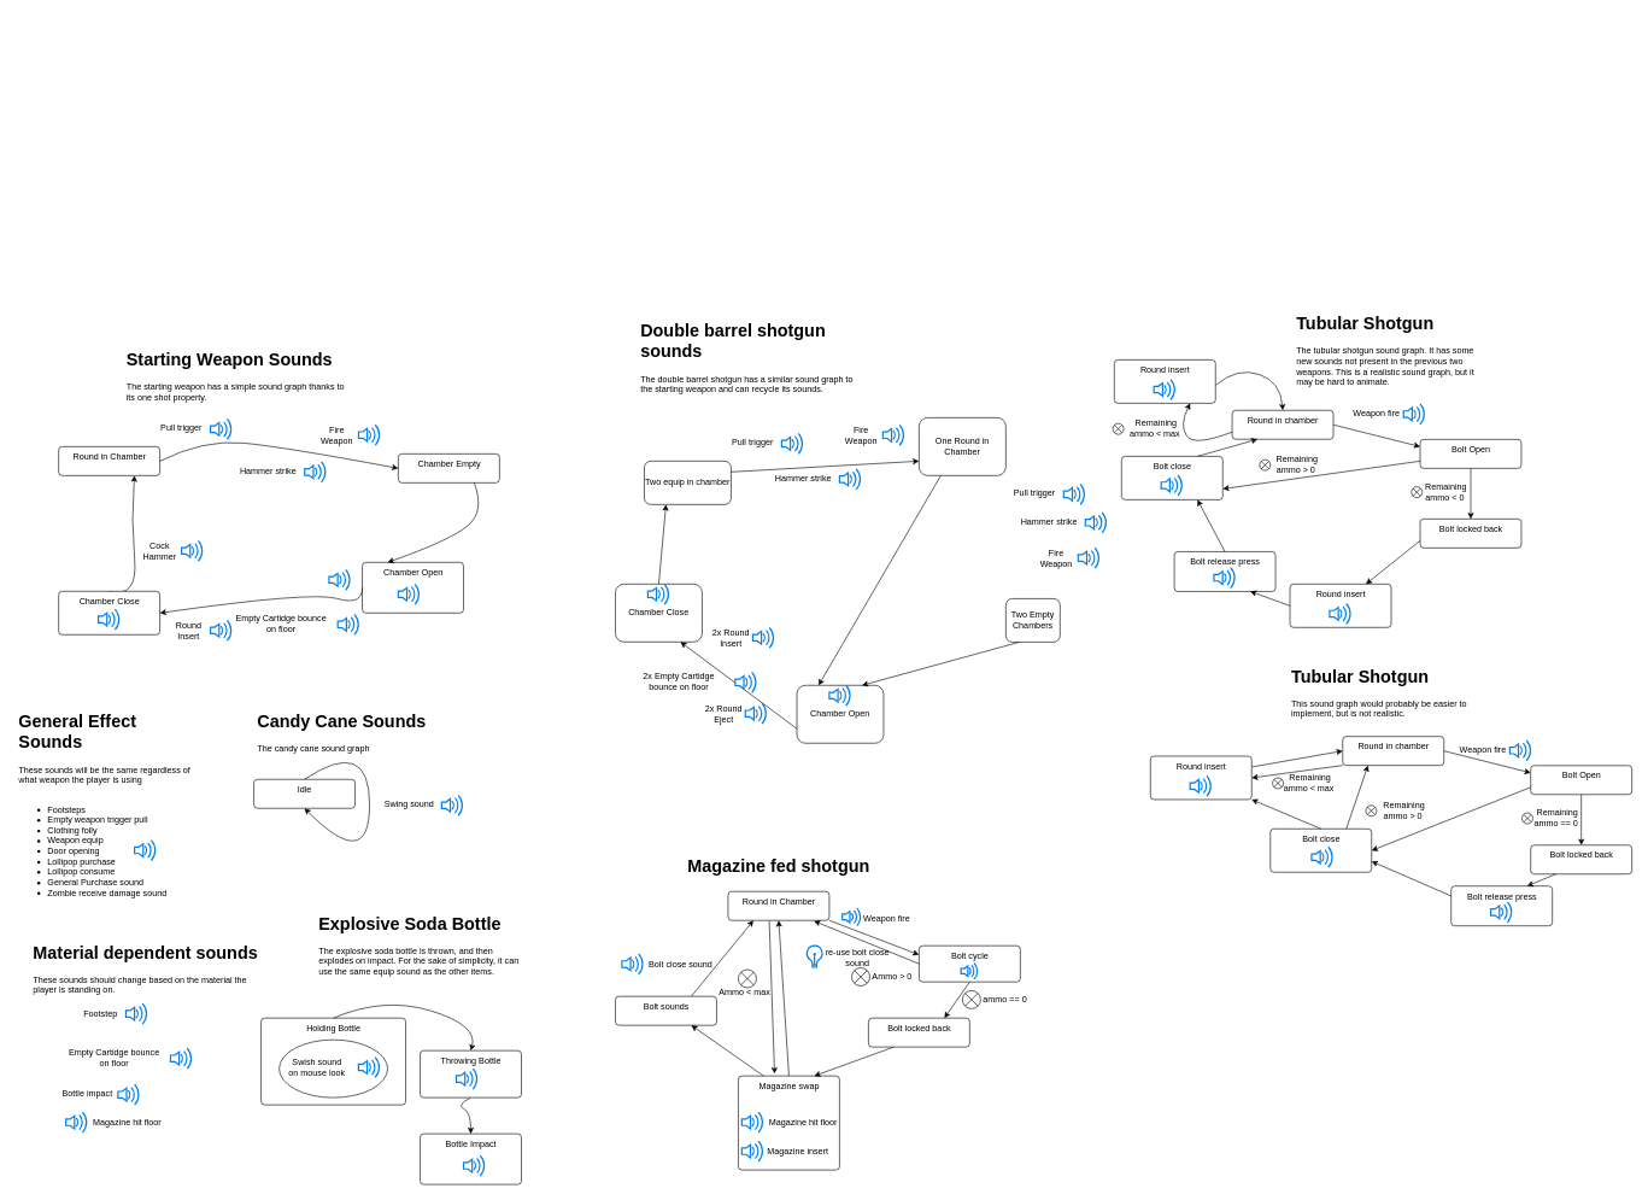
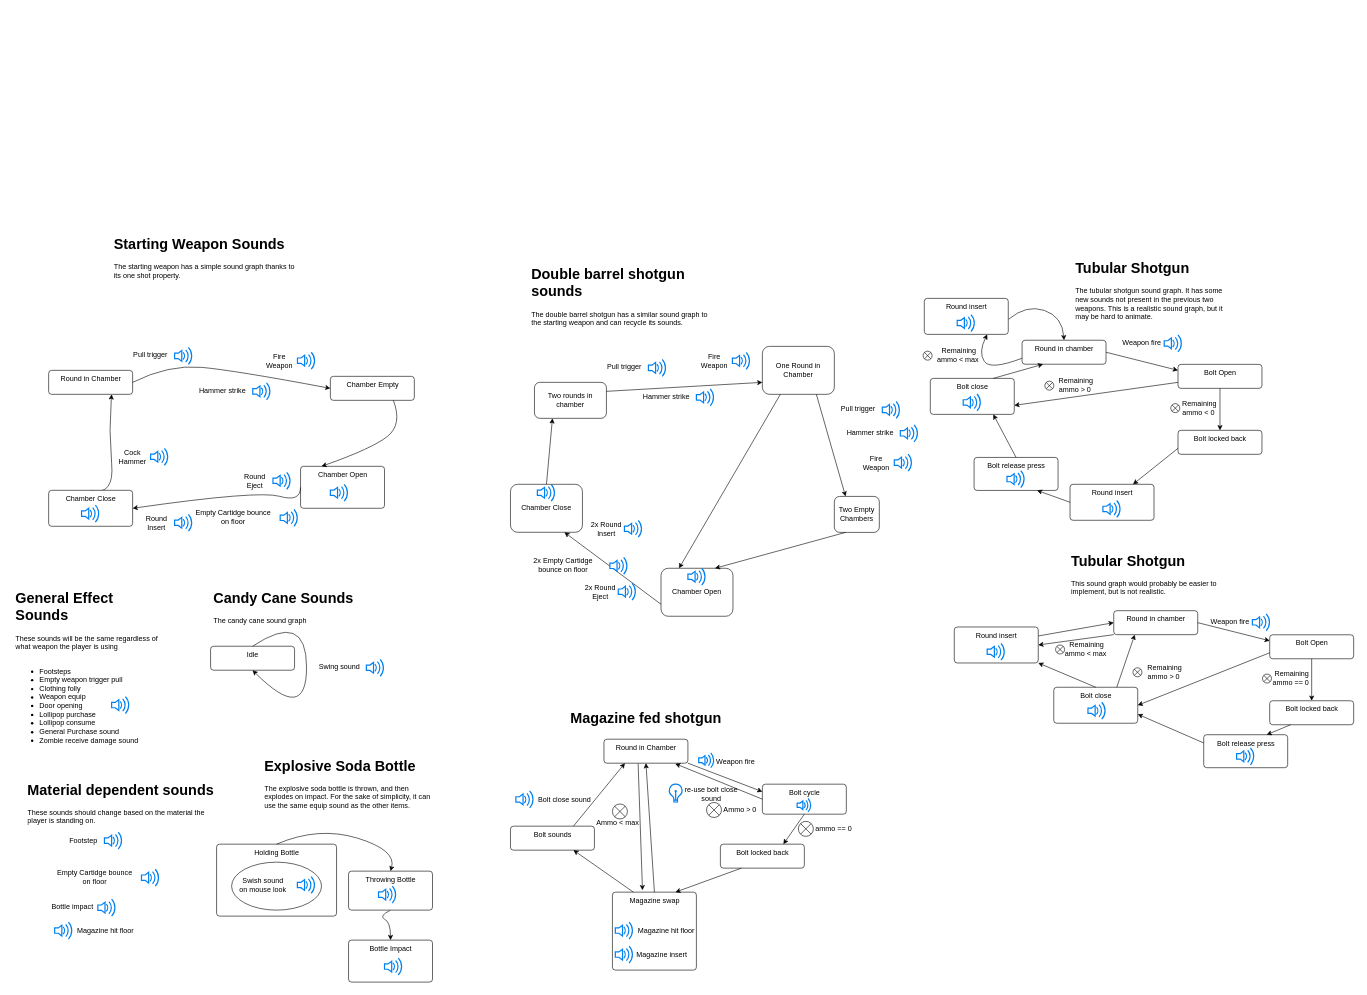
- <mxCell id="21" value="&lt;h1&gt;Starting Weapon Sounds&lt;/h1&gt;&lt;p&gt;The starting weapon has a simple sound graph thanks to its one shot property.&lt;/p&gt;" style="text;html=1;strokeColor=none;fillColor=none;spacing=5;spacingTop=-20;whiteSpace=wrap;overflow=hidden;rounded=0;" vertex="1" parent="1"><mxGeometry x="169.15" y="477" width="320" height="90" as="geometry" /></mxCell>
+ <mxCell id="21" value="&lt;h1&gt;Starting Weapon Sounds&lt;/h1&gt;&lt;p&gt;The starting weapon has a simple sound graph thanks to its one shot property.&lt;/p&gt;" style="text;html=1;strokeColor=none;fillColor=none;spacing=5;spacingTop=-20;whiteSpace=wrap;overflow=hidden;rounded=0;" vertex="1" parent="1"><mxGeometry x="184.15" y="387" width="320" height="90" as="geometry" /></mxCell>
- <mxCell id="68" value="Two equip in chamber" style="rounded=1;whiteSpace=wrap;html=1;" vertex="1" parent="1"><mxGeometry x="890" y="637" width="120" height="60" as="geometry" /></mxCell>
+ <mxCell id="68" value="Two rounds in chamber" style="rounded=1;whiteSpace=wrap;html=1;" vertex="1" parent="1"><mxGeometry x="890" y="637" width="120" height="60" as="geometry" /></mxCell>
+ <mxCell id="74" value="" style="endArrow=classic;html=1;rounded=0;entryX=0.25;entryY=0;entryDx=0;entryDy=0;exitX=0.75;exitY=1;exitDx=0;exitDy=0;" edge="1" parent="1" source="69" target="70"><mxGeometry width="50" height="50" relative="1" as="geometry"><mxPoint x="880" y="817" as="sourcePoint" /><mxPoint x="930" y="767" as="targetPoint" /></mxGeometry></mxCell>
+ <mxCell id="11" value="Round Eject" style="text;html=1;strokeColor=none;fillColor=none;align=center;verticalAlign=middle;whiteSpace=wrap;rounded=0;" vertex="1" parent="10"><mxGeometry y="0.2" width="60" height="30" as="geometry" /></mxCell>
